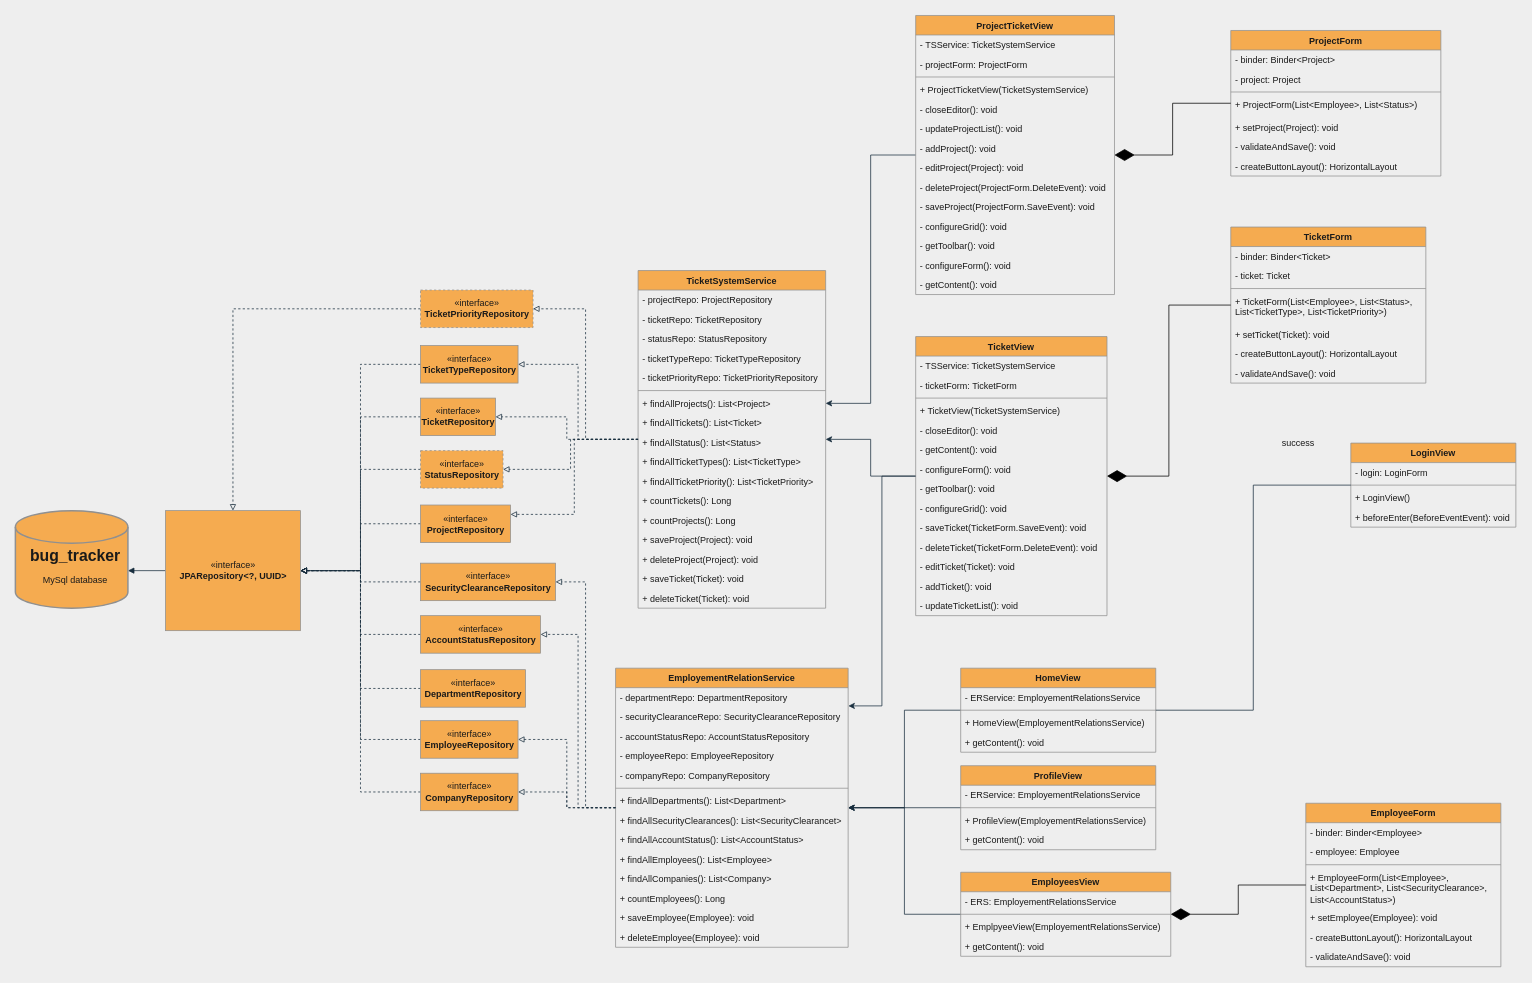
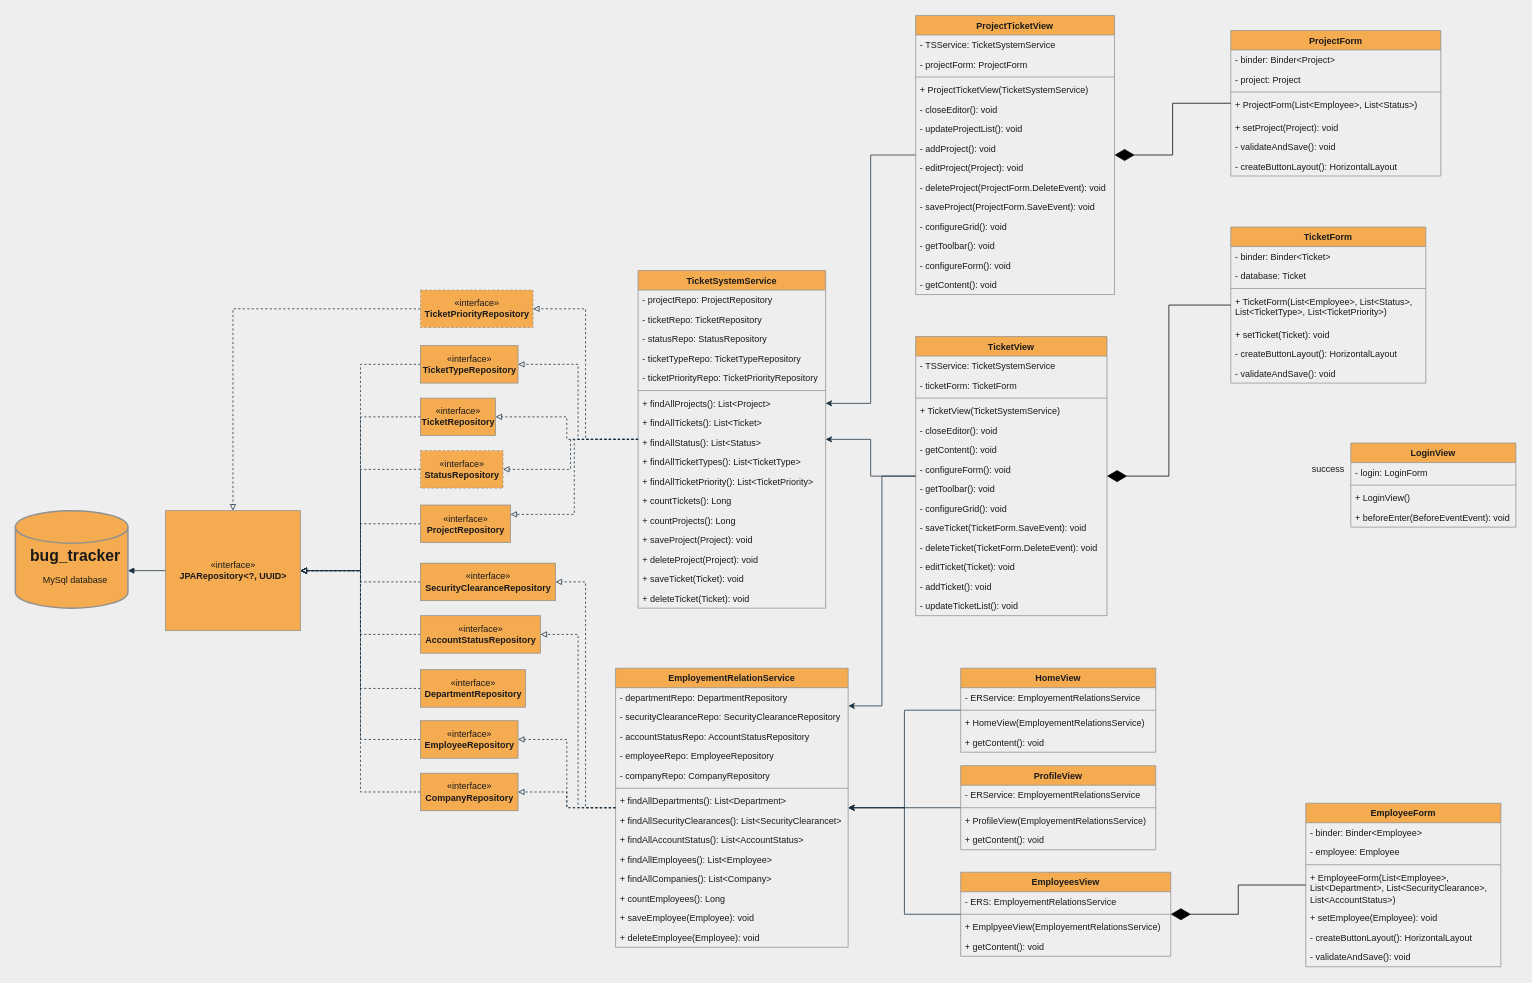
- <mxCell id="127" value="- ticket: Ticket" style="text;strokeColor=none;fillColor=none;align=left;verticalAlign=top;spacingLeft=4;spacingRight=4;overflow=hidden;rotatable=0;points=[[0,0.5],[1,0.5]];portConstraint=eastwest;fontColor=#1A1A1A;" vertex="1" parent="125"><mxGeometry y="52" width="260" height="26" as="geometry" /></mxCell>
+ <mxCell id="127" value="- database: Ticket" style="text;strokeColor=none;fillColor=none;align=left;verticalAlign=top;spacingLeft=4;spacingRight=4;overflow=hidden;rotatable=0;points=[[0,0.5],[1,0.5]];portConstraint=eastwest;fontColor=#1A1A1A;" vertex="1" parent="125"><mxGeometry y="52" width="260" height="26" as="geometry" /></mxCell>
- <mxCell id="124" value="success" style="text;html=1;strokeColor=none;fillColor=none;align=center;verticalAlign=middle;whiteSpace=wrap;rounded=0;fontSize=12;fontColor=#1A1A1A;" parent="1" vertex="1"><mxGeometry x="1700" y="575" width="60" height="30" as="geometry" /></mxCell>
+ <mxCell id="124" value="success" style="text;html=1;strokeColor=none;fillColor=none;align=center;verticalAlign=middle;whiteSpace=wrap;rounded=0;fontSize=12;fontColor=#1A1A1A;" parent="1" vertex="1"><mxGeometry x="1740" y="610" width="60" height="30" as="geometry" /></mxCell>
- <mxCell id="116" value="" style="endArrow=none;html=1;rounded=0;fontSize=12;edgeStyle=elbowEdgeStyle;labelBackgroundColor=#EEEEEE;strokeColor=#182E3E;fontColor=#1A1A1A;" parent="1" source="62" target="67" edge="1"><mxGeometry width="50" height="50" relative="1" as="geometry"><mxPoint x="1450" y="822" as="sourcePoint" /><mxPoint x="1500" y="772" as="targetPoint" /></mxGeometry></mxCell>
